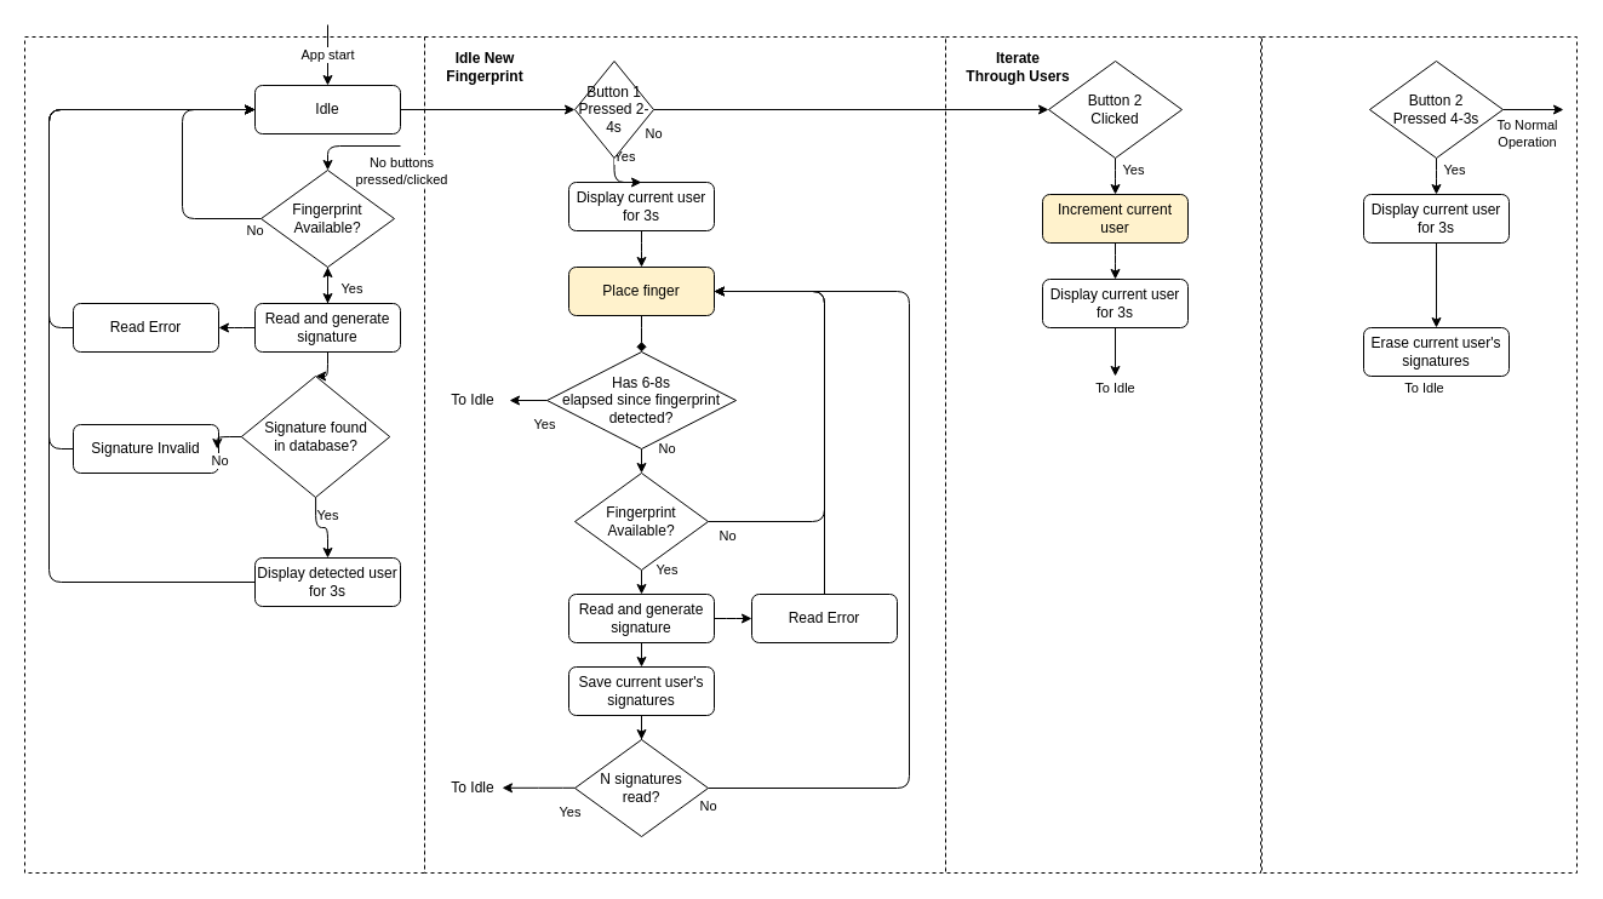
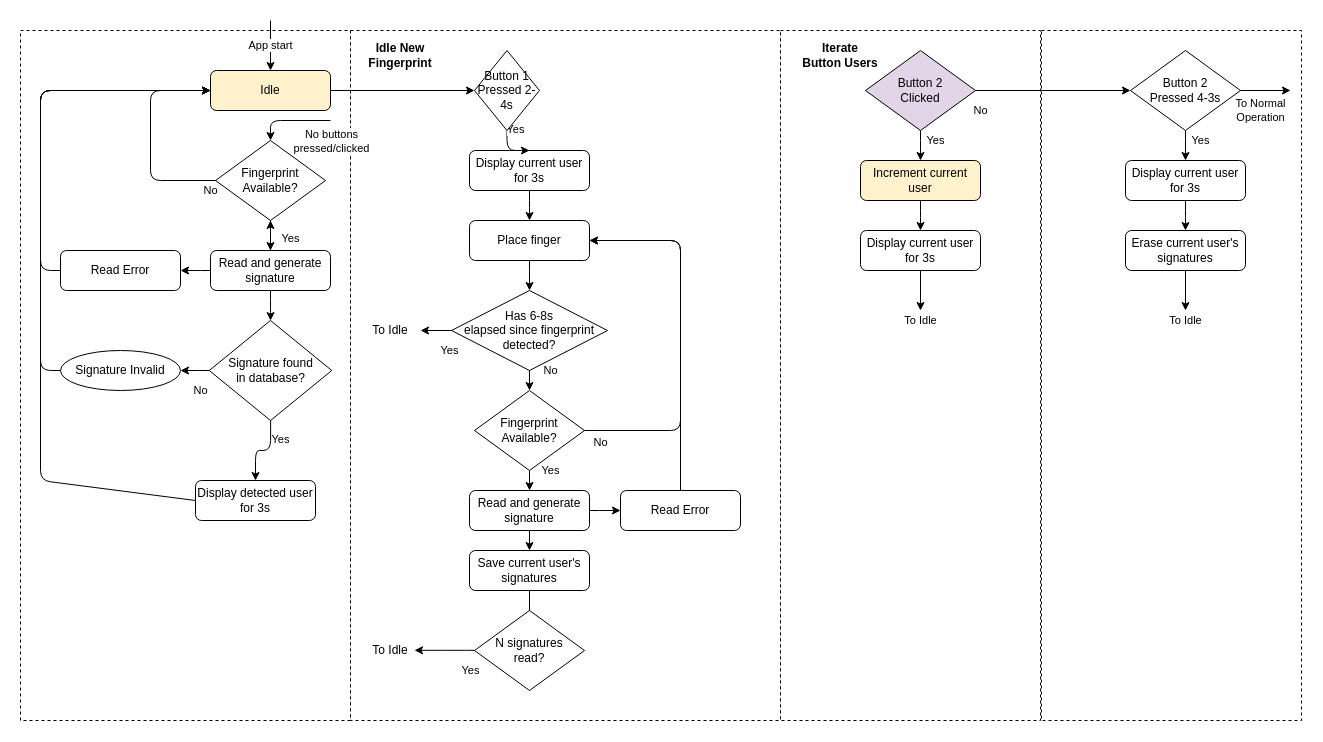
- <mxCell id="56" value="&lt;b&gt;Iterate &lt;br&gt;Through Users&lt;br&gt;&lt;/b&gt;" style="text;html=1;strokeColor=none;fillColor=none;align=center;verticalAlign=middle;whiteSpace=wrap;rounded=0;dashed=1;" parent="1" vertex="1"><mxGeometry x="780" y="30" width="120" height="50" as="geometry" /></mxCell>
+ <mxCell id="56" value="&lt;b&gt;Iterate &lt;br&gt;Button Users&lt;br&gt;&lt;/b&gt;" style="text;html=1;strokeColor=none;fillColor=none;align=center;verticalAlign=middle;whiteSpace=wrap;rounded=0;dashed=1;" parent="1" vertex="1"><mxGeometry x="780" y="30" width="120" height="50" as="geometry" /></mxCell>
- <mxCell id="7" value="Idle" style="rounded=1;whiteSpace=wrap;html=1;fontSize=12;glass=0;strokeWidth=1;shadow=0;" parent="1" vertex="1"><mxGeometry x="210" y="70" width="120" height="40" as="geometry" /></mxCell>
+ <mxCell id="7" value="Idle" style="rounded=1;whiteSpace=wrap;html=1;fontSize=12;glass=0;strokeWidth=1;shadow=0;fillColor=#fff2cc;" parent="1" vertex="1"><mxGeometry x="210" y="70" width="120" height="40" as="geometry" /></mxCell>
- <mxCell id="61" value="No" style="endArrow=classic;html=1;rounded=1;exitX=1;exitY=0.5;exitDx=0;exitDy=0;entryX=0;entryY=0.5;entryDx=0;entryDy=0;" parent="1" source="21" target="24" edge="1"><mxGeometry x="-1" y="-20" width="50" height="50" relative="1" as="geometry"><mxPoint x="750" y="200" as="sourcePoint" /><mxPoint x="800" y="150" as="targetPoint" /><mxPoint as="offset" /></mxGeometry></mxCell>
- <mxCell id="24" value="Button 2&lt;br&gt;Clicked" style="rhombus;whiteSpace=wrap;html=1;" parent="1" vertex="1"><mxGeometry x="865" y="50" width="110" height="80" as="geometry" /></mxCell>
+ <mxCell id="24" value="Button 2&lt;br&gt;Clicked" style="rhombus;whiteSpace=wrap;html=1;fillColor=#e1d5e7;" parent="1" vertex="1"><mxGeometry x="865" y="50" width="110" height="80" as="geometry" /></mxCell>
+ <mxCell id="23" value="No" style="edgeStyle=orthogonalEdgeStyle;rounded=1;orthogonalLoop=1;jettySize=auto;html=1;startArrow=none;startFill=0;entryX=0;entryY=0.5;entryDx=0;entryDy=0;" parent="1" source="24" target="26" edge="1"><mxGeometry x="-0.935" y="-20" relative="1" as="geometry"><mxPoint as="offset" /></mxGeometry></mxCell>
- <mxCell id="38" value="Place finger" style="rounded=1;whiteSpace=wrap;html=1;fontSize=12;glass=0;strokeWidth=1;shadow=0;fillColor=#fff2cc;" parent="1" vertex="1"><mxGeometry x="469" y="220" width="120" height="40" as="geometry" /></mxCell>
+ <mxCell id="38" value="Place finger" style="rounded=1;whiteSpace=wrap;html=1;fontSize=12;glass=0;strokeWidth=1;shadow=0;" parent="1" vertex="1"><mxGeometry x="469" y="220" width="120" height="40" as="geometry" /></mxCell>
- <mxCell id="37" value="" style="edgeStyle=orthogonalEdgeStyle;rounded=1;orthogonalLoop=1;jettySize=auto;html=1;startArrow=none;startFill=0;endArrow=diamond;" parent="1" source="38" target="46" edge="1"><mxGeometry relative="1" as="geometry" /></mxCell>
+ <mxCell id="37" value="" style="edgeStyle=orthogonalEdgeStyle;rounded=1;orthogonalLoop=1;jettySize=auto;html=1;startArrow=none;startFill=0;" parent="1" source="38" target="46" edge="1"><mxGeometry relative="1" as="geometry" /></mxCell>
- <mxCell id="66" value="Erase current user's signatures" style="rounded=1;whiteSpace=wrap;html=1;fontSize=12;glass=0;strokeWidth=1;shadow=0;" parent="1" vertex="1"><mxGeometry x="1125" y="270" width="120" height="40" as="geometry" /></mxCell>
+ <mxCell id="66" value="Erase current user's signatures" style="rounded=1;whiteSpace=wrap;html=1;fontSize=12;glass=0;strokeWidth=1;shadow=0;" parent="1" vertex="1"><mxGeometry x="1125" y="230" width="120" height="40" as="geometry" /></mxCell>
- <mxCell id="31" value="Signature found &lt;br&gt;in database?" style="rhombus;whiteSpace=wrap;html=1;" parent="1" vertex="1"><mxGeometry x="198.75" y="310" width="122.5" height="100" as="geometry" /></mxCell>
+ <mxCell id="31" value="Signature found &lt;br&gt;in database?" style="rhombus;whiteSpace=wrap;html=1;" parent="1" vertex="1"><mxGeometry x="208.75" y="320" width="122.5" height="100" as="geometry" /></mxCell>
- <mxCell id="14" value="Signature Invalid" style="rounded=1;whiteSpace=wrap;html=1;fontSize=12;glass=0;strokeWidth=1;shadow=0;" parent="1" vertex="1"><mxGeometry x="60" y="350" width="120" height="40" as="geometry" /></mxCell>
+ <mxCell id="14" value="Signature Invalid" style="ellipse;whiteSpace=wrap;html=1;fontSize=12;glass=0;strokeWidth=1;shadow=0;" parent="1" vertex="1"><mxGeometry x="60" y="350" width="120" height="40" as="geometry" /></mxCell>
- <mxCell id="13" value="Display detected user for 3s" style="rounded=1;whiteSpace=wrap;html=1;fontSize=12;glass=0;strokeWidth=1;shadow=0;" parent="1" vertex="1"><mxGeometry x="210" y="460" width="120" height="40" as="geometry" /></mxCell>
+ <mxCell id="13" value="Display detected user for 3s" style="rounded=1;whiteSpace=wrap;html=1;fontSize=12;glass=0;strokeWidth=1;shadow=0;" parent="1" vertex="1"><mxGeometry x="195" y="480" width="120" height="40" as="geometry" /></mxCell>
- <mxCell id="53" value="No" style="endArrow=classic;html=1;rounded=1;exitX=1;exitY=0.5;exitDx=0;exitDy=0;entryX=1;entryY=0.5;entryDx=0;entryDy=0;" parent="1" source="47" target="38" edge="1"><mxGeometry x="-1" y="-15" width="50" height="50" relative="1" as="geometry"><mxPoint x="450" y="470" as="sourcePoint" /><mxPoint x="500" y="420" as="targetPoint" /><Array as="points"><mxPoint x="750" y="650" /><mxPoint x="750" y="240" /></Array><mxPoint as="offset" /></mxGeometry></mxCell>
- <mxCell id="17" value="" style="edgeStyle=orthogonalEdgeStyle;rounded=0;orthogonalLoop=1;jettySize=auto;html=1;" edge="1" parent="1" source="18" target="47"><mxGeometry relative="1" as="geometry" /></mxCell>
+ <mxCell id="17" value="" style="edgeStyle=orthogonalEdgeStyle;rounded=0;orthogonalLoop=1;jettySize=auto;html=1;endArrow=none;" edge="1" parent="1" source="18" target="47"><mxGeometry relative="1" as="geometry" /></mxCell>
